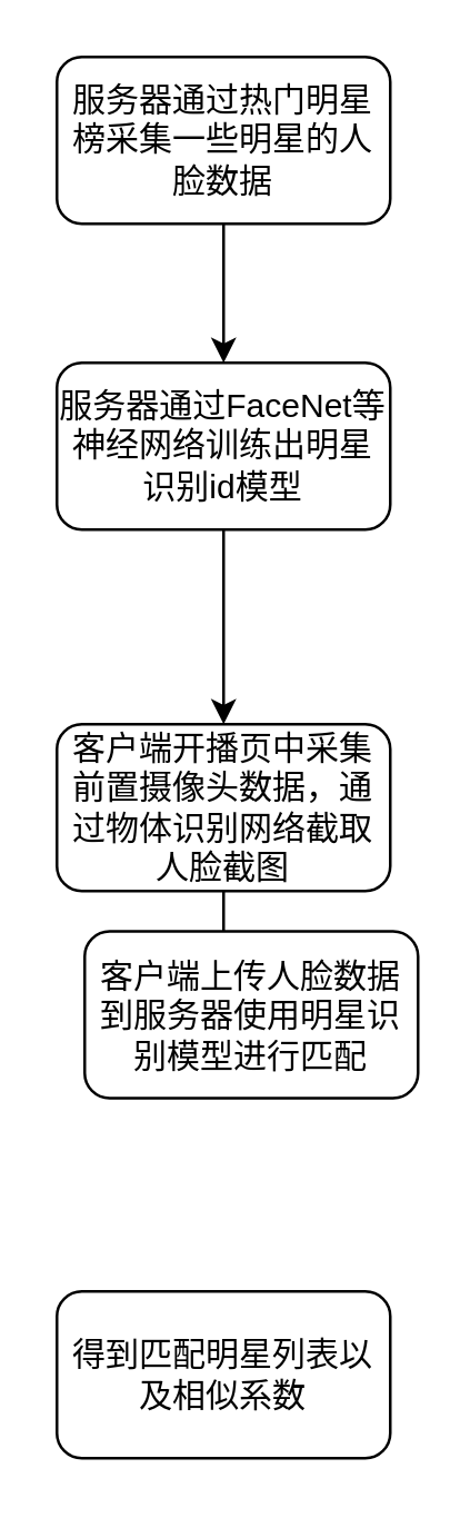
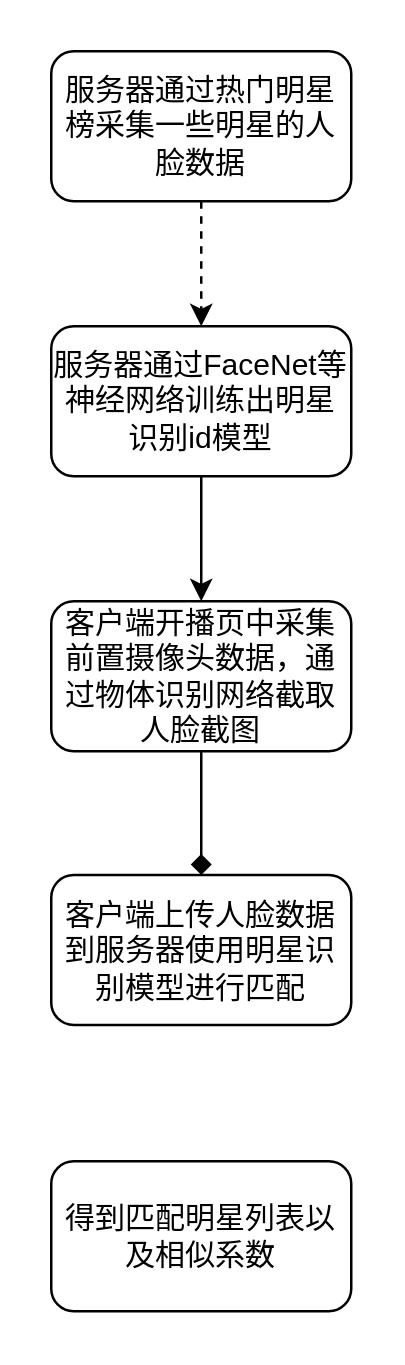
- <mxCell id="2" style="edgeStyle=orthogonalEdgeStyle;rounded=0;orthogonalLoop=1;jettySize=auto;html=1;exitX=0.5;exitY=1;exitDx=0;exitDy=0;" edge="1" parent="1" source="3" target="5"><mxGeometry relative="1" as="geometry" /></mxCell>
+ <mxCell id="2" style="edgeStyle=orthogonalEdgeStyle;rounded=0;orthogonalLoop=1;jettySize=auto;html=1;exitX=0.5;exitY=1;exitDx=0;exitDy=0;dashed=1;" edge="1" parent="1" source="3" target="5"><mxGeometry relative="1" as="geometry" /></mxCell>
- <mxCell id="7" value="客户端开播页中采集前置摄像头数据，通过物体识别网络截取人脸截图" style="rounded=1;whiteSpace=wrap;html=1;" vertex="1" parent="1"><mxGeometry x="20" y="260" width="120" height="60" as="geometry" /></mxCell>
+ <mxCell id="7" value="客户端开播页中采集前置摄像头数据，通过物体识别网络截取人脸截图" style="rounded=1;whiteSpace=wrap;html=1;" vertex="1" parent="1"><mxGeometry x="20" y="240" width="120" height="60" as="geometry" /></mxCell>
- <mxCell id="8" value="客户端上传人脸数据到服务器使用明星识别模型进行匹配" style="rounded=1;whiteSpace=wrap;html=1;" vertex="1" parent="1"><mxGeometry x="30" y="334.5" width="120" height="60" as="geometry" /></mxCell>
+ <mxCell id="8" value="客户端上传人脸数据到服务器使用明星识别模型进行匹配" style="rounded=1;whiteSpace=wrap;html=1;" vertex="1" parent="1"><mxGeometry x="20" y="349.5" width="120" height="60" as="geometry" /></mxCell>
